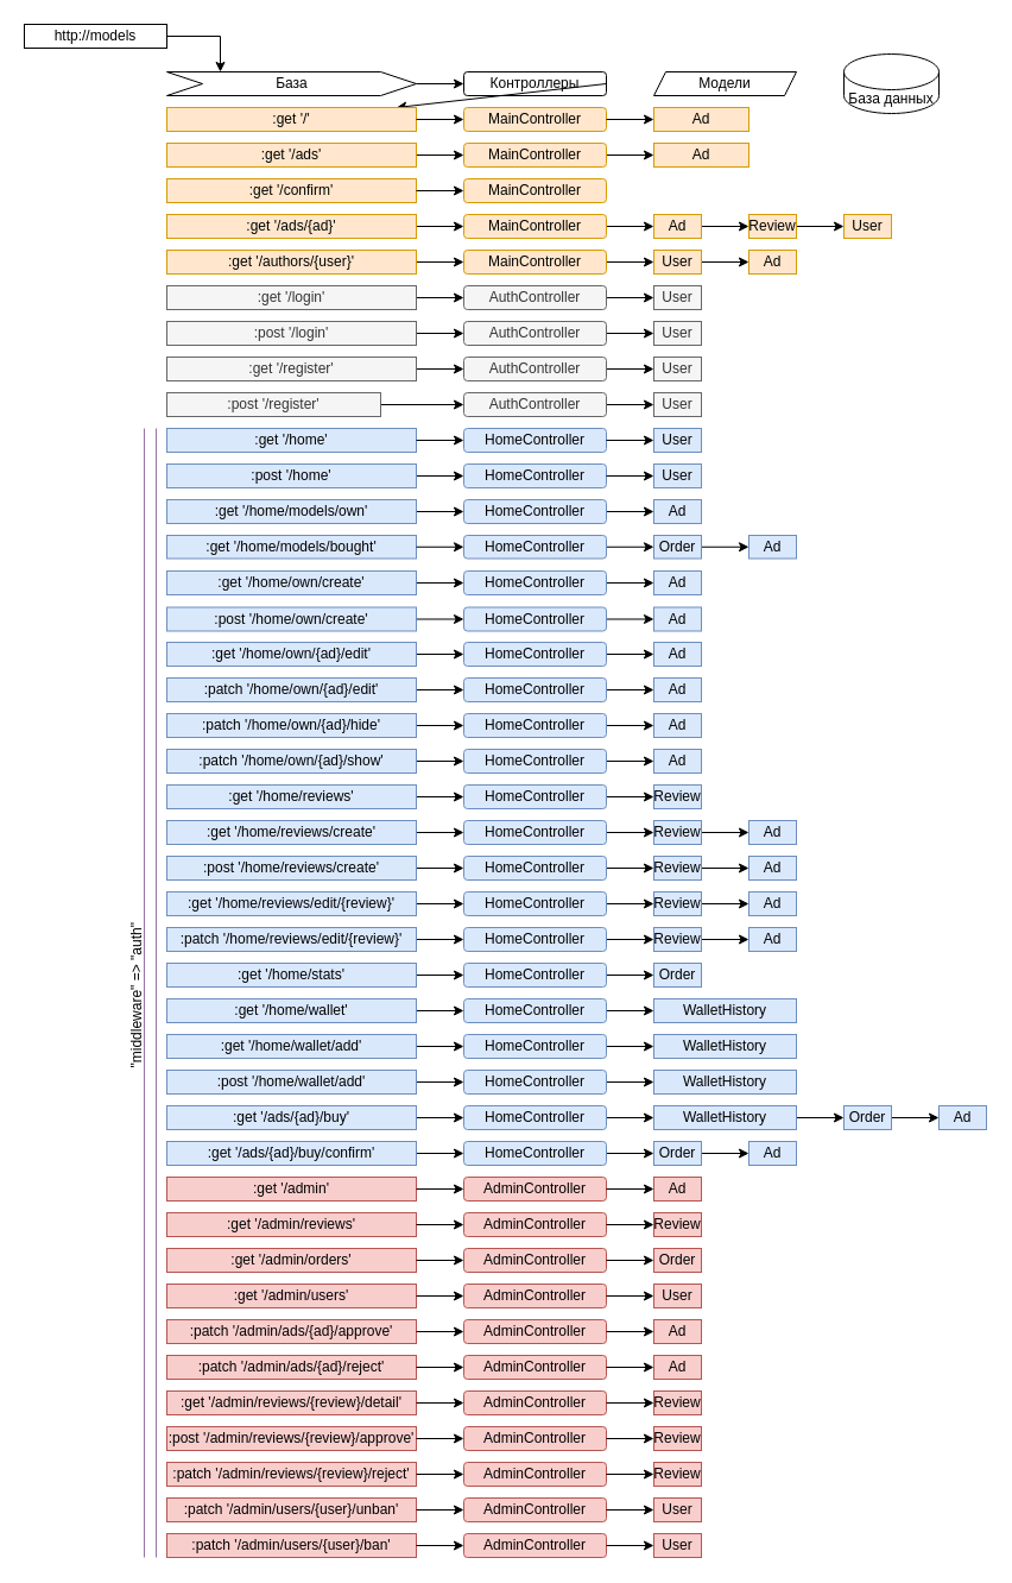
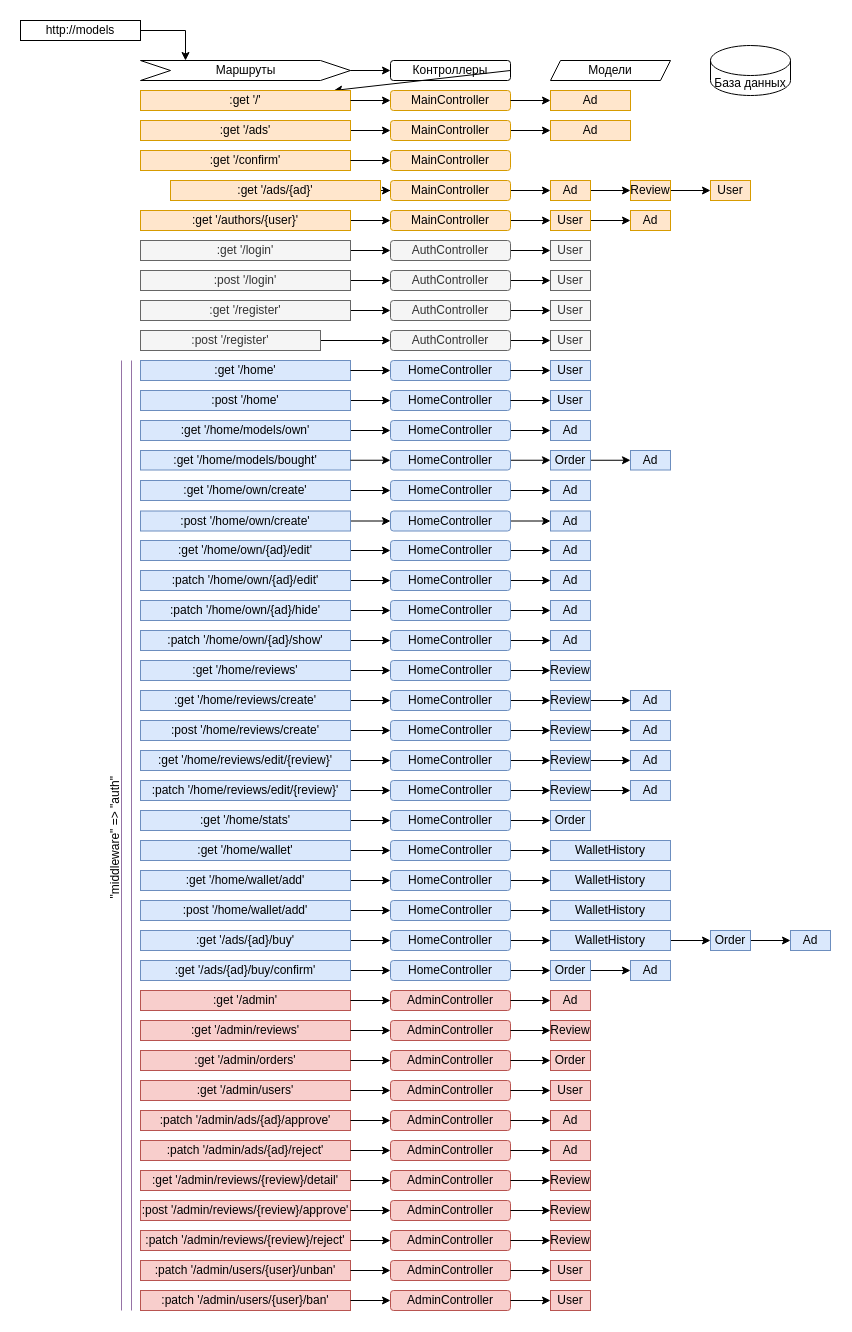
- <mxCell id="3" value="База" style="html=1;shadow=0;dashed=0;align=center;verticalAlign=middle;shape=mxgraph.arrows2.arrow;dy=0;dx=30;notch=30;" parent="1" vertex="1"><mxGeometry x="140" y="60" width="210" height="20" as="geometry" /></mxCell>
+ <mxCell id="3" value="Маршруты" style="html=1;shadow=0;dashed=0;align=center;verticalAlign=middle;shape=mxgraph.arrows2.arrow;dy=0;dx=30;notch=30;" parent="1" vertex="1"><mxGeometry x="140" y="60" width="210" height="20" as="geometry" /></mxCell>
- <mxCell id="24" value=":get '/ads/{ad}'" style="rounded=0;whiteSpace=wrap;html=1;fillColor=#ffe6cc;strokeColor=#d79b00;" parent="1" vertex="1"><mxGeometry x="140" y="180" width="210" height="20" as="geometry" /></mxCell>
+ <mxCell id="24" value=":get '/ads/{ad}'" style="rounded=0;whiteSpace=wrap;html=1;fillColor=#ffe6cc;strokeColor=#d79b00;" parent="1" vertex="1"><mxGeometry x="170" y="180" width="210" height="20" as="geometry" /></mxCell>
